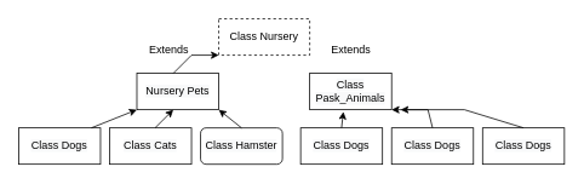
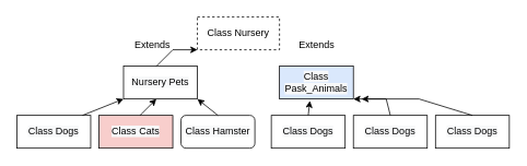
- <mxCell id="4" value="&lt;span style=&quot;color: rgb(0, 0, 0); font-family: Helvetica; font-size: 12px; font-style: normal; font-variant-ligatures: normal; font-variant-caps: normal; font-weight: 400; letter-spacing: normal; orphans: 2; text-align: center; text-indent: 0px; text-transform: none; widows: 2; word-spacing: 0px; -webkit-text-stroke-width: 0px; background-color: rgb(248, 249, 250); text-decoration-thickness: initial; text-decoration-style: initial; text-decoration-color: initial; float: none; display: inline !important;&quot;&gt;Class Pask_Animals&lt;/span&gt;" style="rounded=0;whiteSpace=wrap;html=1;" parent="1" vertex="1"><mxGeometry x="340" y="80" width="90" height="40" as="geometry" /></mxCell>
+ <mxCell id="4" value="&lt;span style=&quot;color: rgb(0, 0, 0); font-family: Helvetica; font-size: 12px; font-style: normal; font-variant-ligatures: normal; font-variant-caps: normal; font-weight: 400; letter-spacing: normal; orphans: 2; text-align: center; text-indent: 0px; text-transform: none; widows: 2; word-spacing: 0px; -webkit-text-stroke-width: 0px; background-color: rgb(248, 249, 250); text-decoration-thickness: initial; text-decoration-style: initial; text-decoration-color: initial; float: none; display: inline !important;&quot;&gt;Class Pask_Animals&lt;/span&gt;" style="rounded=0;whiteSpace=wrap;html=1;fillColor=#dae8fc;" parent="1" vertex="1"><mxGeometry x="340" y="80" width="90" height="40" as="geometry" /></mxCell>
- <mxCell id="7" value="&lt;span style=&quot;color: rgb(0, 0, 0); font-family: Helvetica; font-size: 12px; font-style: normal; font-variant-ligatures: normal; font-variant-caps: normal; font-weight: 400; letter-spacing: normal; orphans: 2; text-align: center; text-indent: 0px; text-transform: none; widows: 2; word-spacing: 0px; -webkit-text-stroke-width: 0px; background-color: rgb(248, 249, 250); text-decoration-thickness: initial; text-decoration-style: initial; text-decoration-color: initial; float: none; display: inline !important;&quot;&gt;Class Cats&lt;/span&gt;" style="rounded=0;whiteSpace=wrap;html=1;" parent="1" vertex="1"><mxGeometry x="120" y="140" width="90" height="40" as="geometry" /></mxCell>
+ <mxCell id="7" value="&lt;span style=&quot;color: rgb(0, 0, 0); font-family: Helvetica; font-size: 12px; font-style: normal; font-variant-ligatures: normal; font-variant-caps: normal; font-weight: 400; letter-spacing: normal; orphans: 2; text-align: center; text-indent: 0px; text-transform: none; widows: 2; word-spacing: 0px; -webkit-text-stroke-width: 0px; background-color: rgb(248, 249, 250); text-decoration-thickness: initial; text-decoration-style: initial; text-decoration-color: initial; float: none; display: inline !important;&quot;&gt;Class Cats&lt;/span&gt;" style="rounded=0;whiteSpace=wrap;html=1;fillColor=#f8cecc;" parent="1" vertex="1"><mxGeometry x="120" y="140" width="90" height="40" as="geometry" /></mxCell>
